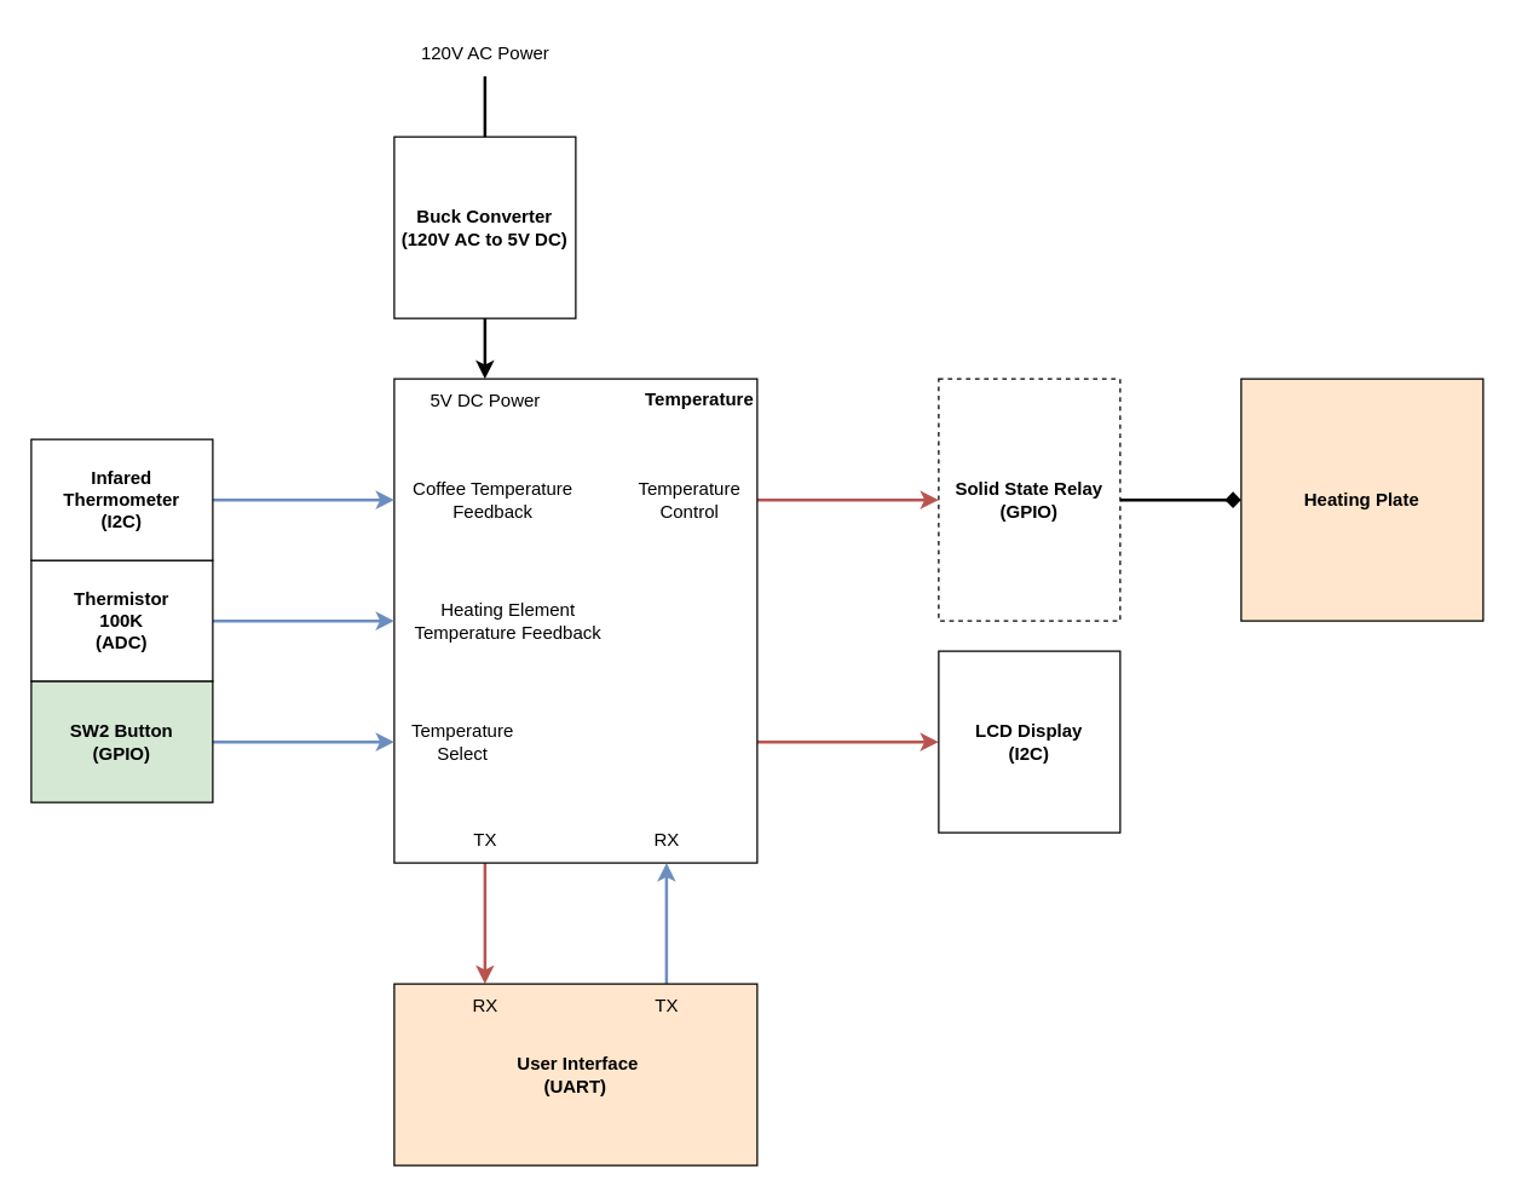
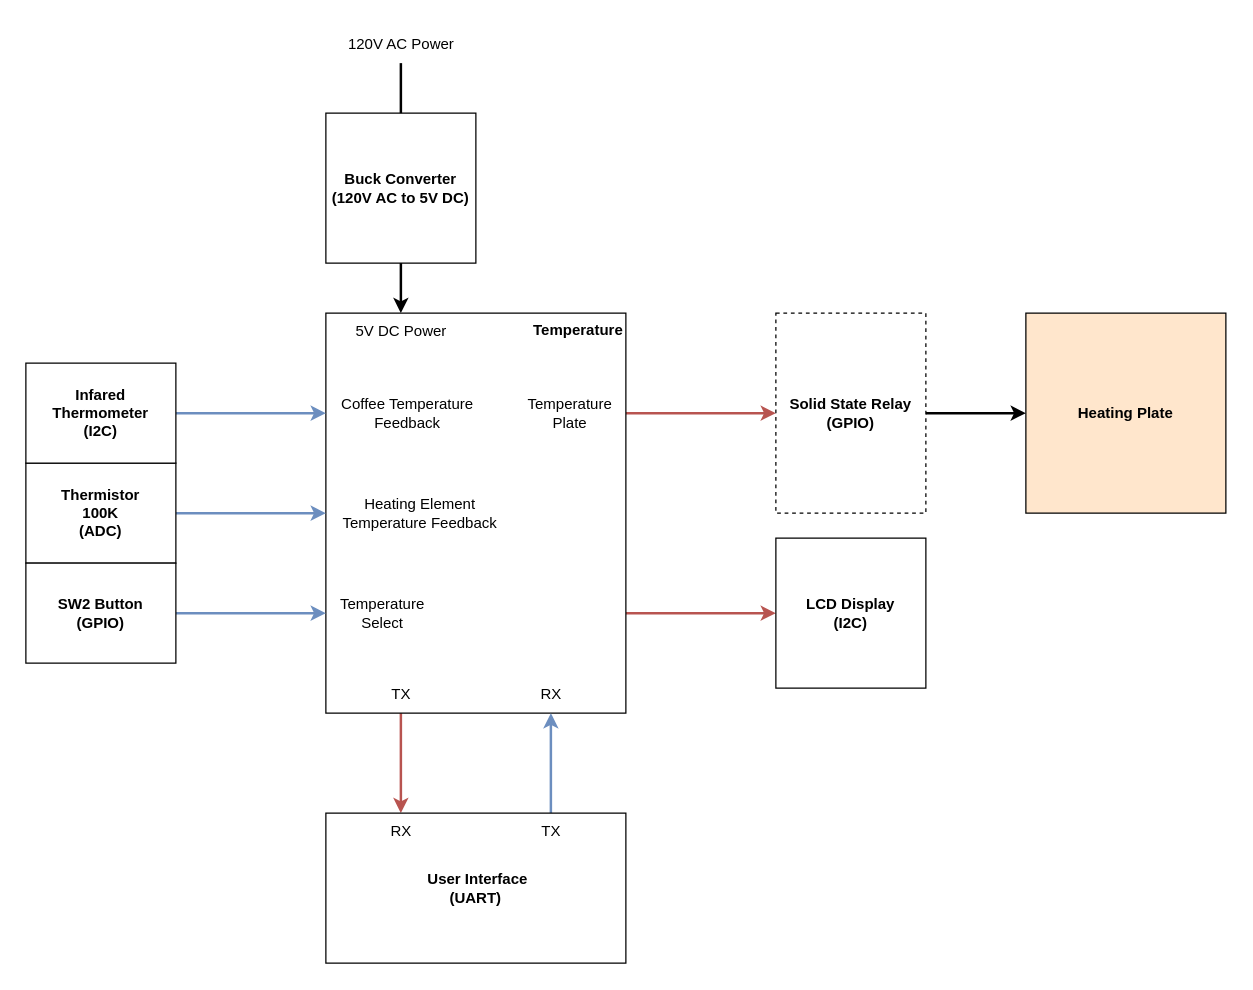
- <mxCell id="22" value="Temperature&lt;div&gt;Control&lt;/div&gt;" style="text;html=1;align=center;verticalAlign=middle;resizable=0;points=[];autosize=1;strokeColor=none;fillColor=none;fontStyle=0" parent="1" vertex="1"><mxGeometry x="410" y="310" width="90" height="40" as="geometry" /></mxCell>
+ <mxCell id="22" value="Temperature&lt;div&gt;Plate&lt;/div&gt;" style="text;html=1;align=center;verticalAlign=middle;resizable=0;points=[];autosize=1;strokeColor=none;fillColor=none;fontStyle=0" parent="1" vertex="1"><mxGeometry x="410" y="310" width="90" height="40" as="geometry" /></mxCell>
- <mxCell id="9" style="edgeStyle=orthogonalEdgeStyle;rounded=0;orthogonalLoop=1;jettySize=auto;html=1;entryX=0;entryY=0.5;entryDx=0;entryDy=0;strokeWidth=2;endArrow=diamond;" parent="1" source="10" target="6" edge="1"><mxGeometry relative="1" as="geometry" /></mxCell>
+ <mxCell id="9" style="edgeStyle=orthogonalEdgeStyle;rounded=0;orthogonalLoop=1;jettySize=auto;html=1;entryX=0;entryY=0.5;entryDx=0;entryDy=0;strokeWidth=2;" parent="1" source="10" target="6" edge="1"><mxGeometry relative="1" as="geometry" /></mxCell>
- <mxCell id="21" value="&lt;b&gt;SW2 Button&lt;br&gt;&lt;/b&gt;&lt;div&gt;&lt;b&gt;(GPIO)&lt;/b&gt;&lt;/div&gt;" style="rounded=0;whiteSpace=wrap;html=1;fillColor=#d5e8d4;" parent="1" vertex="1"><mxGeometry x="20" y="450" width="120" height="80" as="geometry" /></mxCell>
+ <mxCell id="21" value="&lt;b&gt;SW2 Button&lt;br&gt;&lt;/b&gt;&lt;div&gt;&lt;b&gt;(GPIO)&lt;/b&gt;&lt;/div&gt;" style="rounded=0;whiteSpace=wrap;html=1;" parent="1" vertex="1"><mxGeometry x="20" y="450" width="120" height="80" as="geometry" /></mxCell>
- <mxCell id="15" value="&lt;b&gt;&amp;nbsp;User Interface&lt;/b&gt;&lt;br&gt;&lt;div&gt;&lt;b&gt;(UART)&lt;/b&gt;&lt;/div&gt;" style="rounded=0;whiteSpace=wrap;html=1;fillColor=#ffe6cc;" parent="1" vertex="1"><mxGeometry y="650" width="240" height="120" as="geometry" x="260" /></mxCell>
+ <mxCell id="15" value="&lt;b&gt;&amp;nbsp;User Interface&lt;/b&gt;&lt;br&gt;&lt;div&gt;&lt;b&gt;(UART)&lt;/b&gt;&lt;/div&gt;" style="rounded=0;whiteSpace=wrap;html=1;" parent="1" vertex="1"><mxGeometry y="650" width="240" height="120" as="geometry" x="260" /></mxCell>
